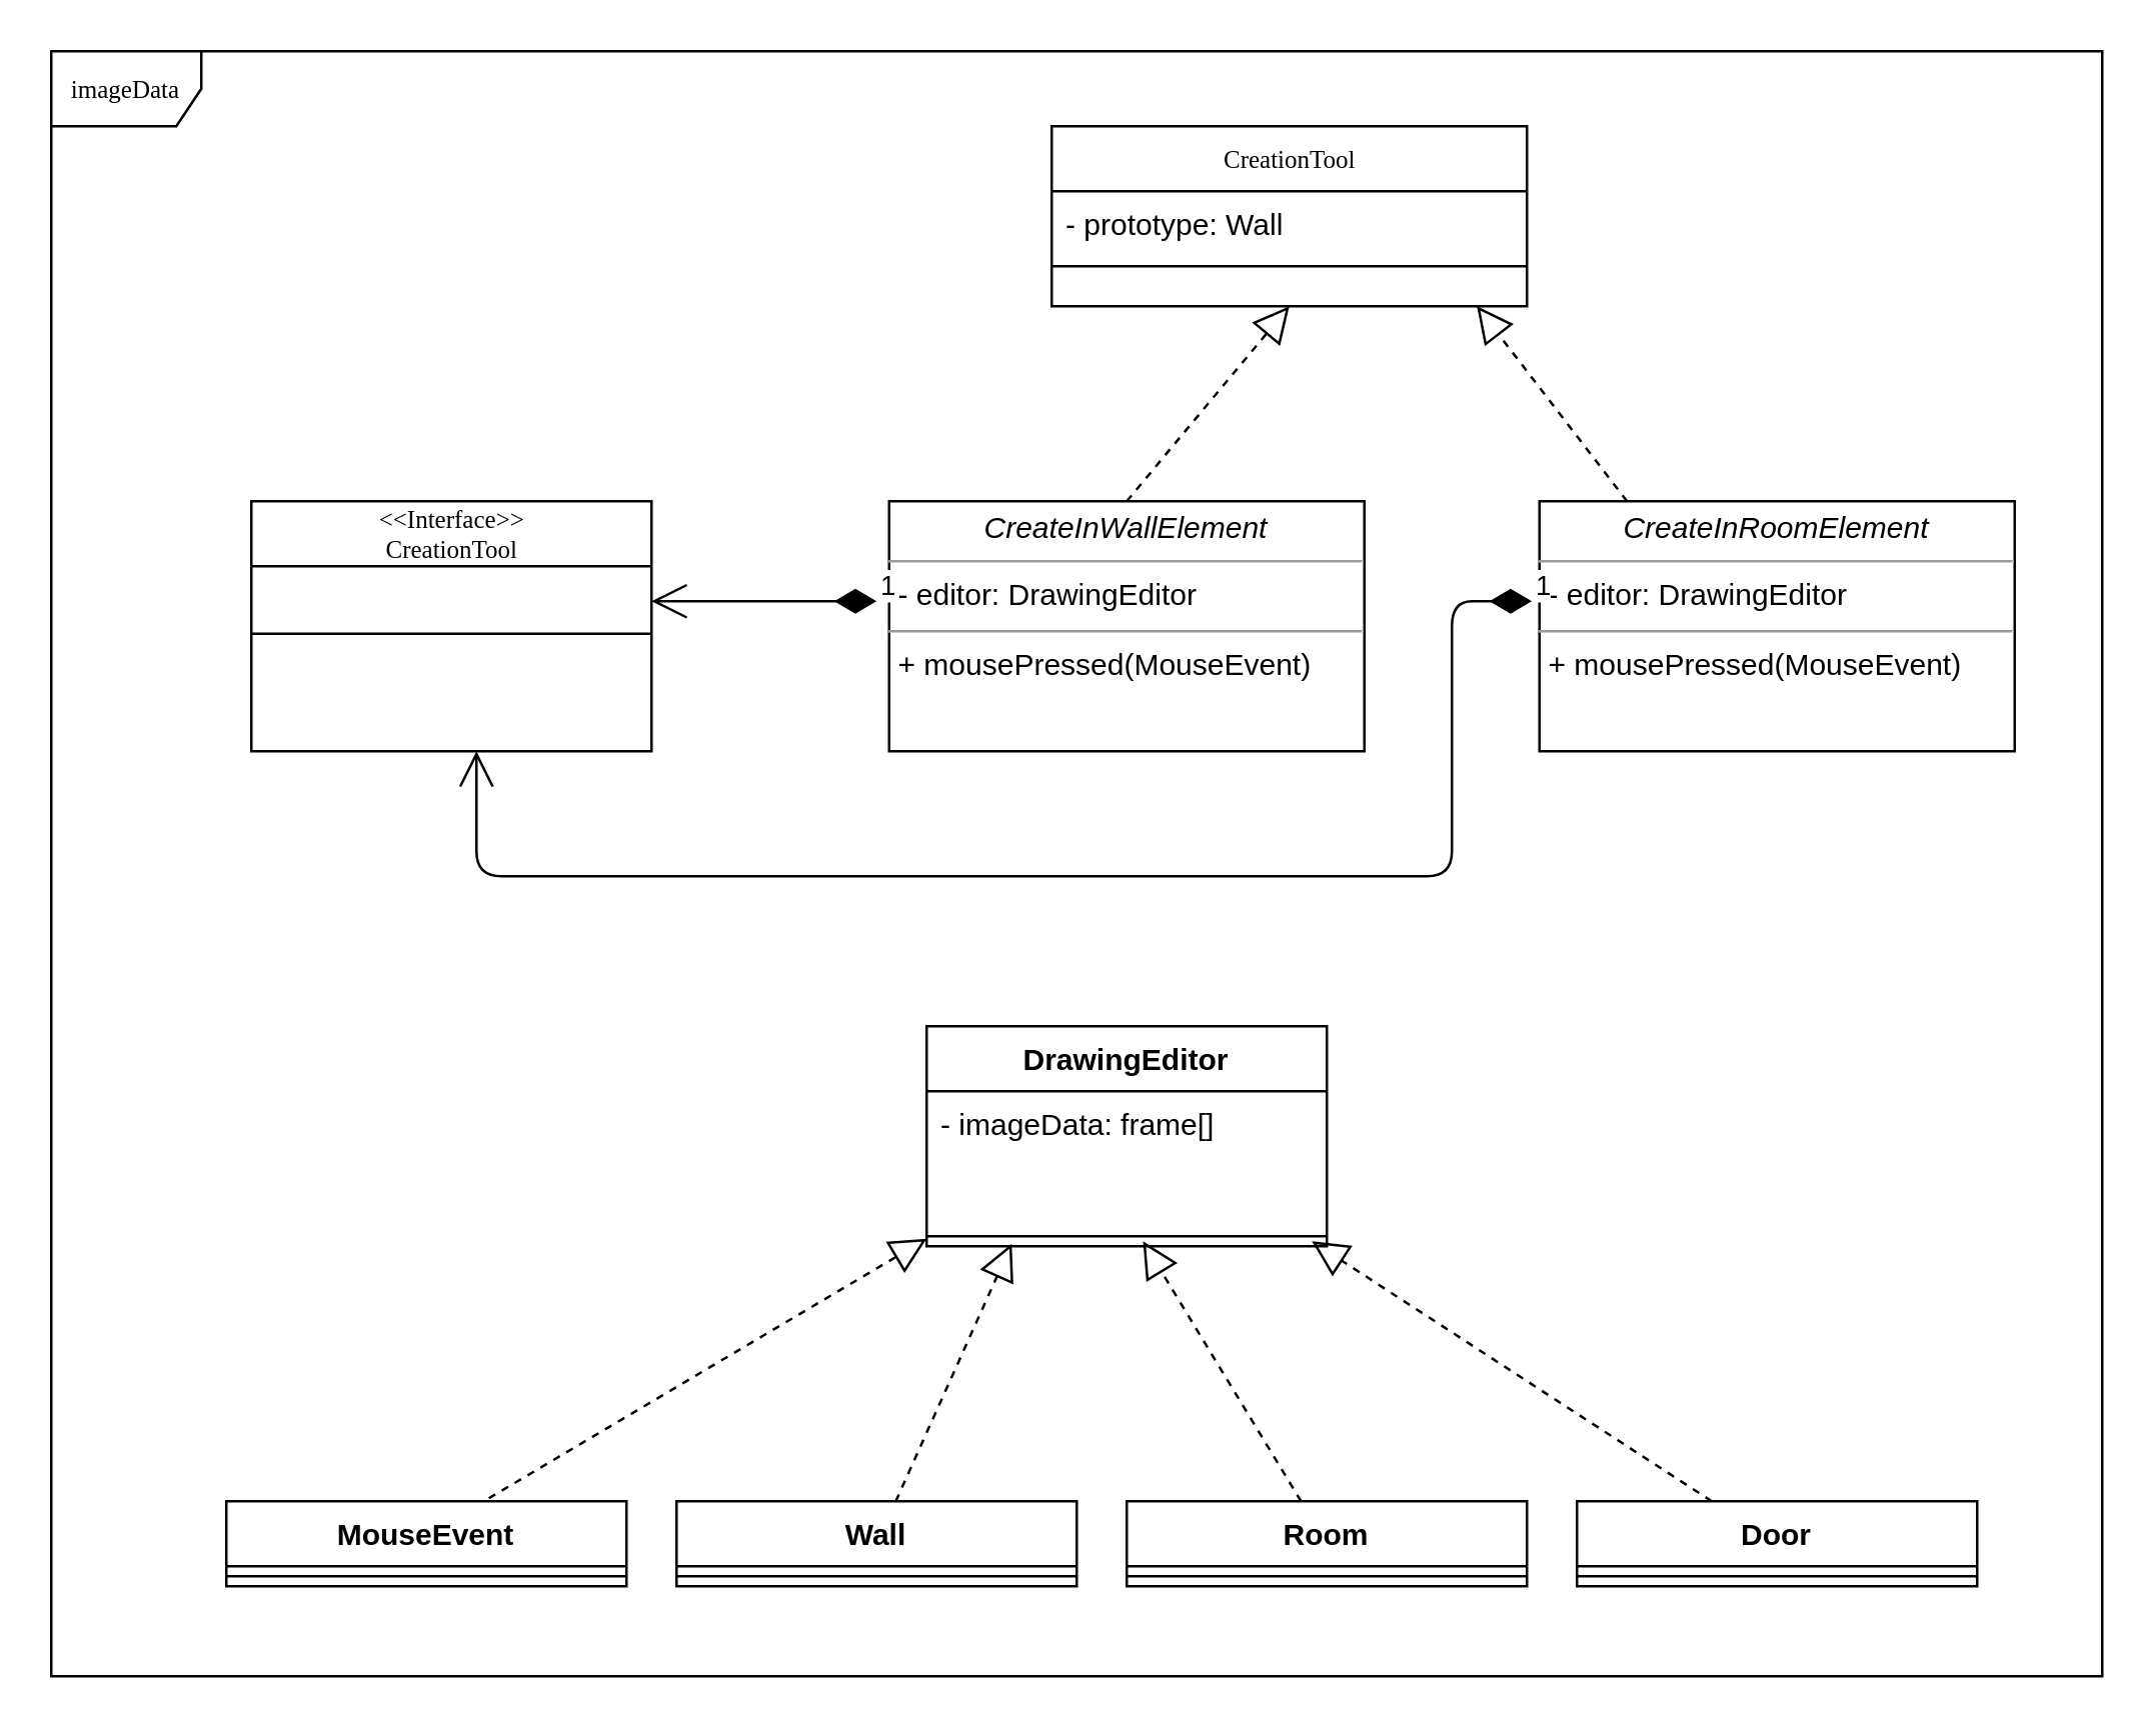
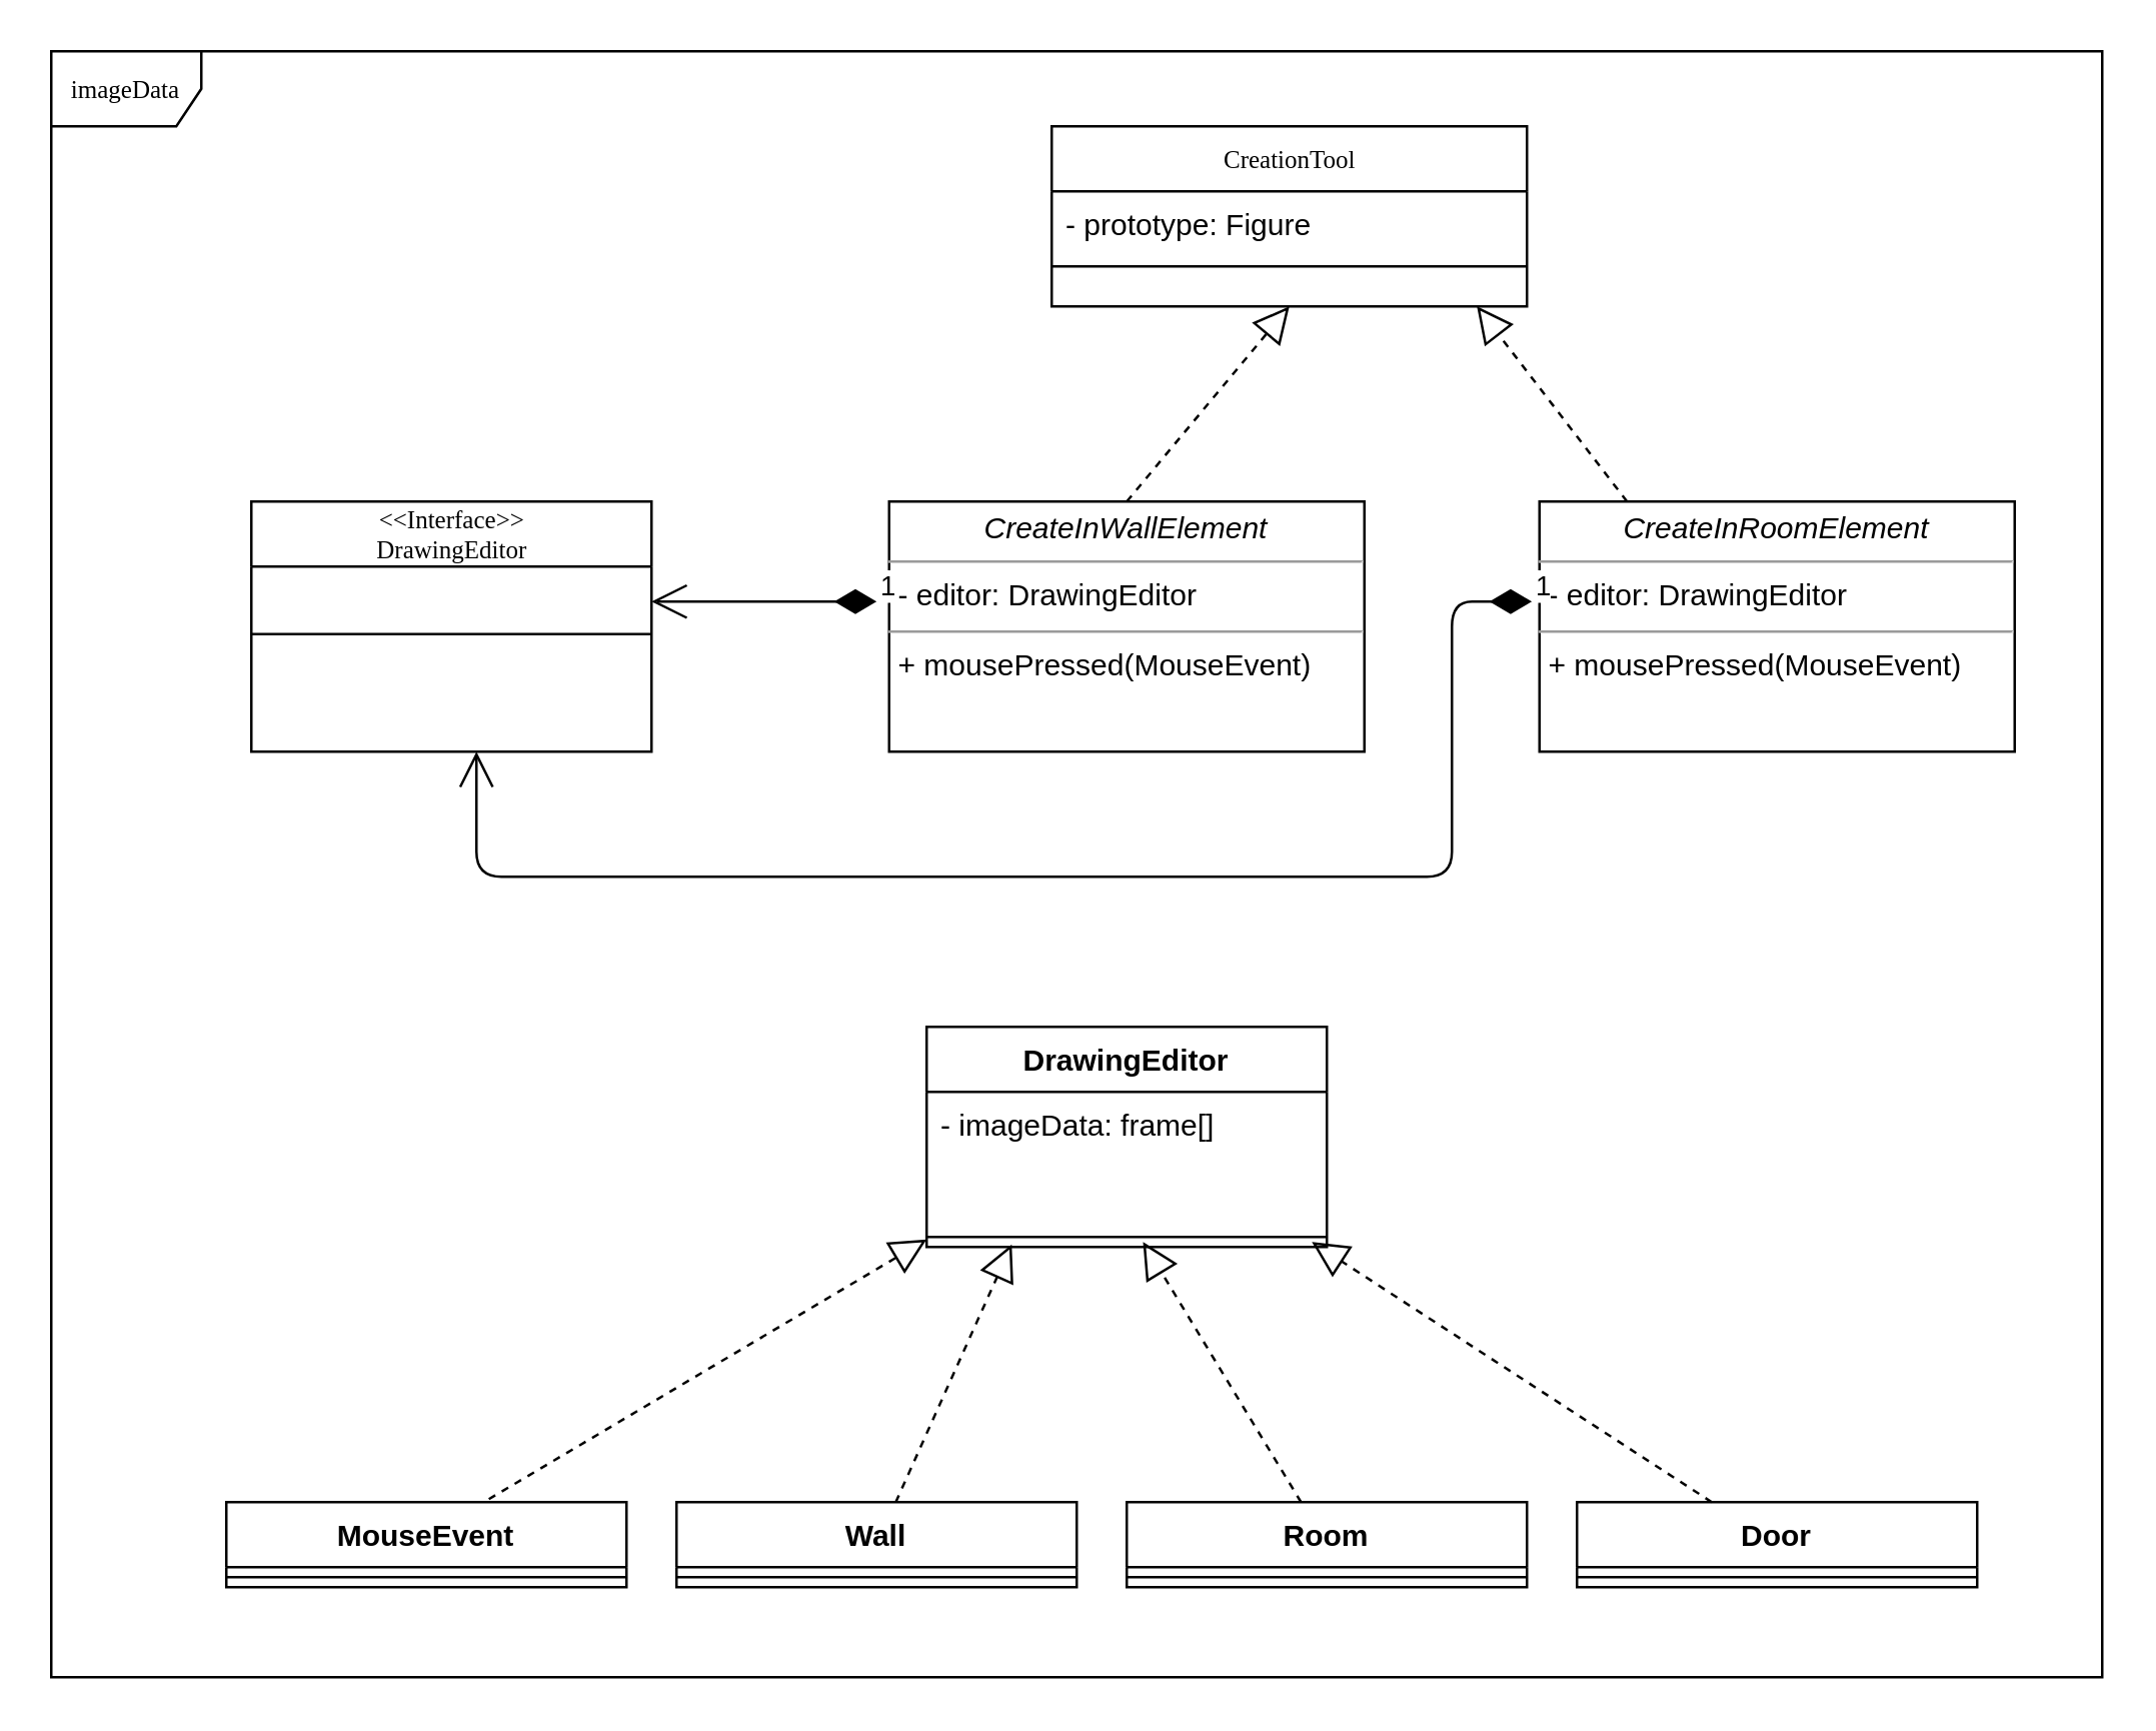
- <mxCell id="4" value="- prototype: Wall" style="text;strokeColor=none;fillColor=none;align=left;verticalAlign=top;spacingLeft=4;spacingRight=4;overflow=hidden;rotatable=0;points=[[0,0.5],[1,0.5]];portConstraint=eastwest;" vertex="1" parent="3"><mxGeometry y="26" width="190" height="26" as="geometry" /></mxCell>
+ <mxCell id="4" value="- prototype: Figure" style="text;strokeColor=none;fillColor=none;align=left;verticalAlign=top;spacingLeft=4;spacingRight=4;overflow=hidden;rotatable=0;points=[[0,0.5],[1,0.5]];portConstraint=eastwest;" vertex="1" parent="3"><mxGeometry y="26" width="190" height="26" as="geometry" /></mxCell>
- <mxCell id="6" value="&amp;lt;&amp;lt;Interface&amp;gt;&amp;gt;&lt;br&gt;CreationTool" style="swimlane;html=1;fontStyle=0;childLayout=stackLayout;horizontal=1;startSize=26;fillColor=none;horizontalStack=0;resizeParent=1;resizeLast=0;collapsible=1;marginBottom=0;swimlaneFillColor=#ffffff;rounded=0;shadow=0;comic=0;labelBackgroundColor=none;strokeWidth=1;fontFamily=Verdana;fontSize=10;align=center;" parent="1" vertex="1"><mxGeometry x="100" y="200" width="160" height="100" as="geometry" /></mxCell>
+ <mxCell id="6" value="&amp;lt;&amp;lt;Interface&amp;gt;&amp;gt;&lt;br&gt;DrawingEditor" style="swimlane;html=1;fontStyle=0;childLayout=stackLayout;horizontal=1;startSize=26;fillColor=none;horizontalStack=0;resizeParent=1;resizeLast=0;collapsible=1;marginBottom=0;swimlaneFillColor=#ffffff;rounded=0;shadow=0;comic=0;labelBackgroundColor=none;strokeWidth=1;fontFamily=Verdana;fontSize=10;align=center;" parent="1" vertex="1"><mxGeometry x="100" y="200" width="160" height="100" as="geometry" /></mxCell>
